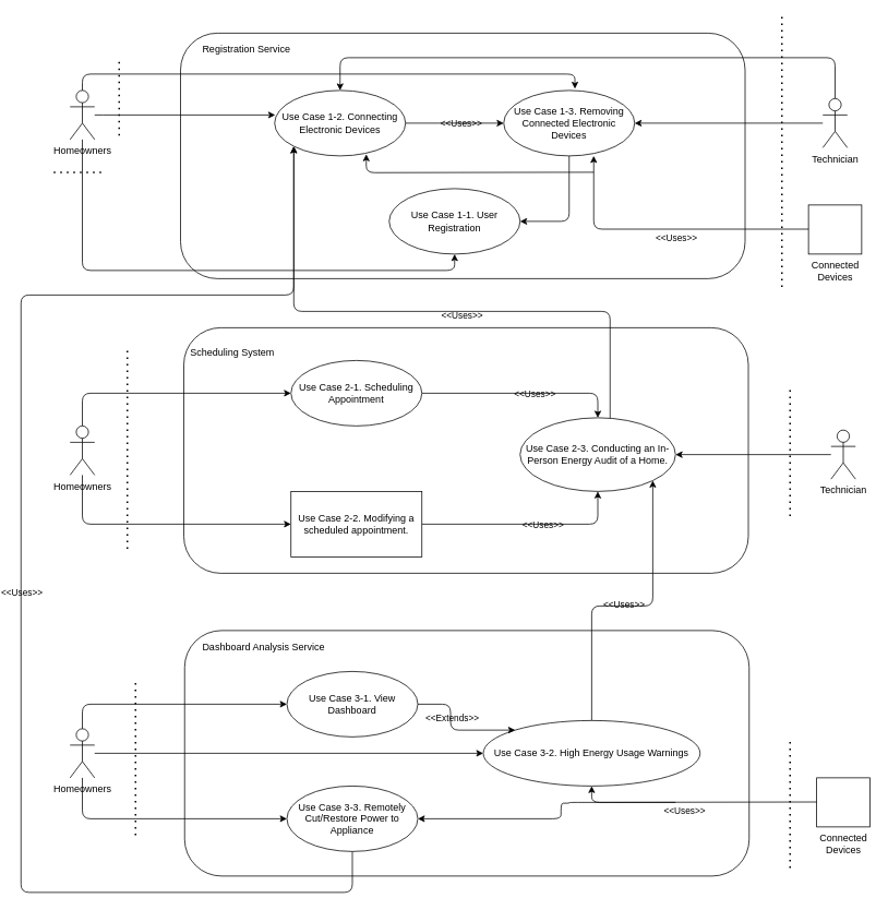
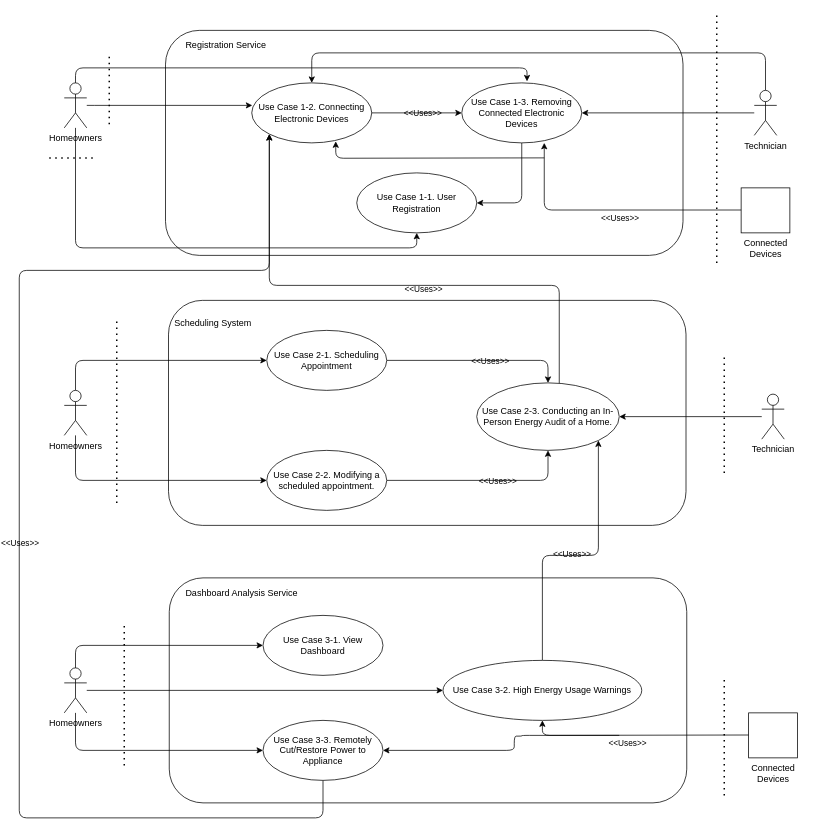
- <mxCell id="14" value="Use Case 2-2. Modifying a scheduled appointment." style="whiteSpace=wrap;html=1;labelBackgroundColor=none;rounded=0;" parent="1" vertex="1"><mxGeometry x="350" y="600" width="160" height="80" as="geometry" /></mxCell>
+ <mxCell id="14" value="Use Case 2-2. Modifying a scheduled appointment." style="ellipse;whiteSpace=wrap;html=1;labelBackgroundColor=none;rounded=1;" parent="1" vertex="1"><mxGeometry x="350" y="600" width="160" height="80" as="geometry" /></mxCell>
- <mxCell id="28" style="edgeStyle=orthogonalEdgeStyle;rounded=1;orthogonalLoop=1;jettySize=auto;html=1;exitX=1;exitY=0.5;exitDx=0;exitDy=0;entryX=0;entryY=0;entryDx=0;entryDy=0;labelBackgroundColor=none;fontColor=default;" parent="1" source="30" target="27" edge="1"><mxGeometry relative="1" as="geometry" /></mxCell>
- <mxCell id="29" value="&amp;lt;&amp;lt;Extends&amp;gt;&amp;gt;" style="edgeLabel;html=1;align=center;verticalAlign=middle;resizable=0;points=[];labelBackgroundColor=none;rounded=1;" parent="28" vertex="1" connectable="0"><mxGeometry x="-0.251" y="1" relative="1" as="geometry"><mxPoint as="offset" /></mxGeometry></mxCell>
